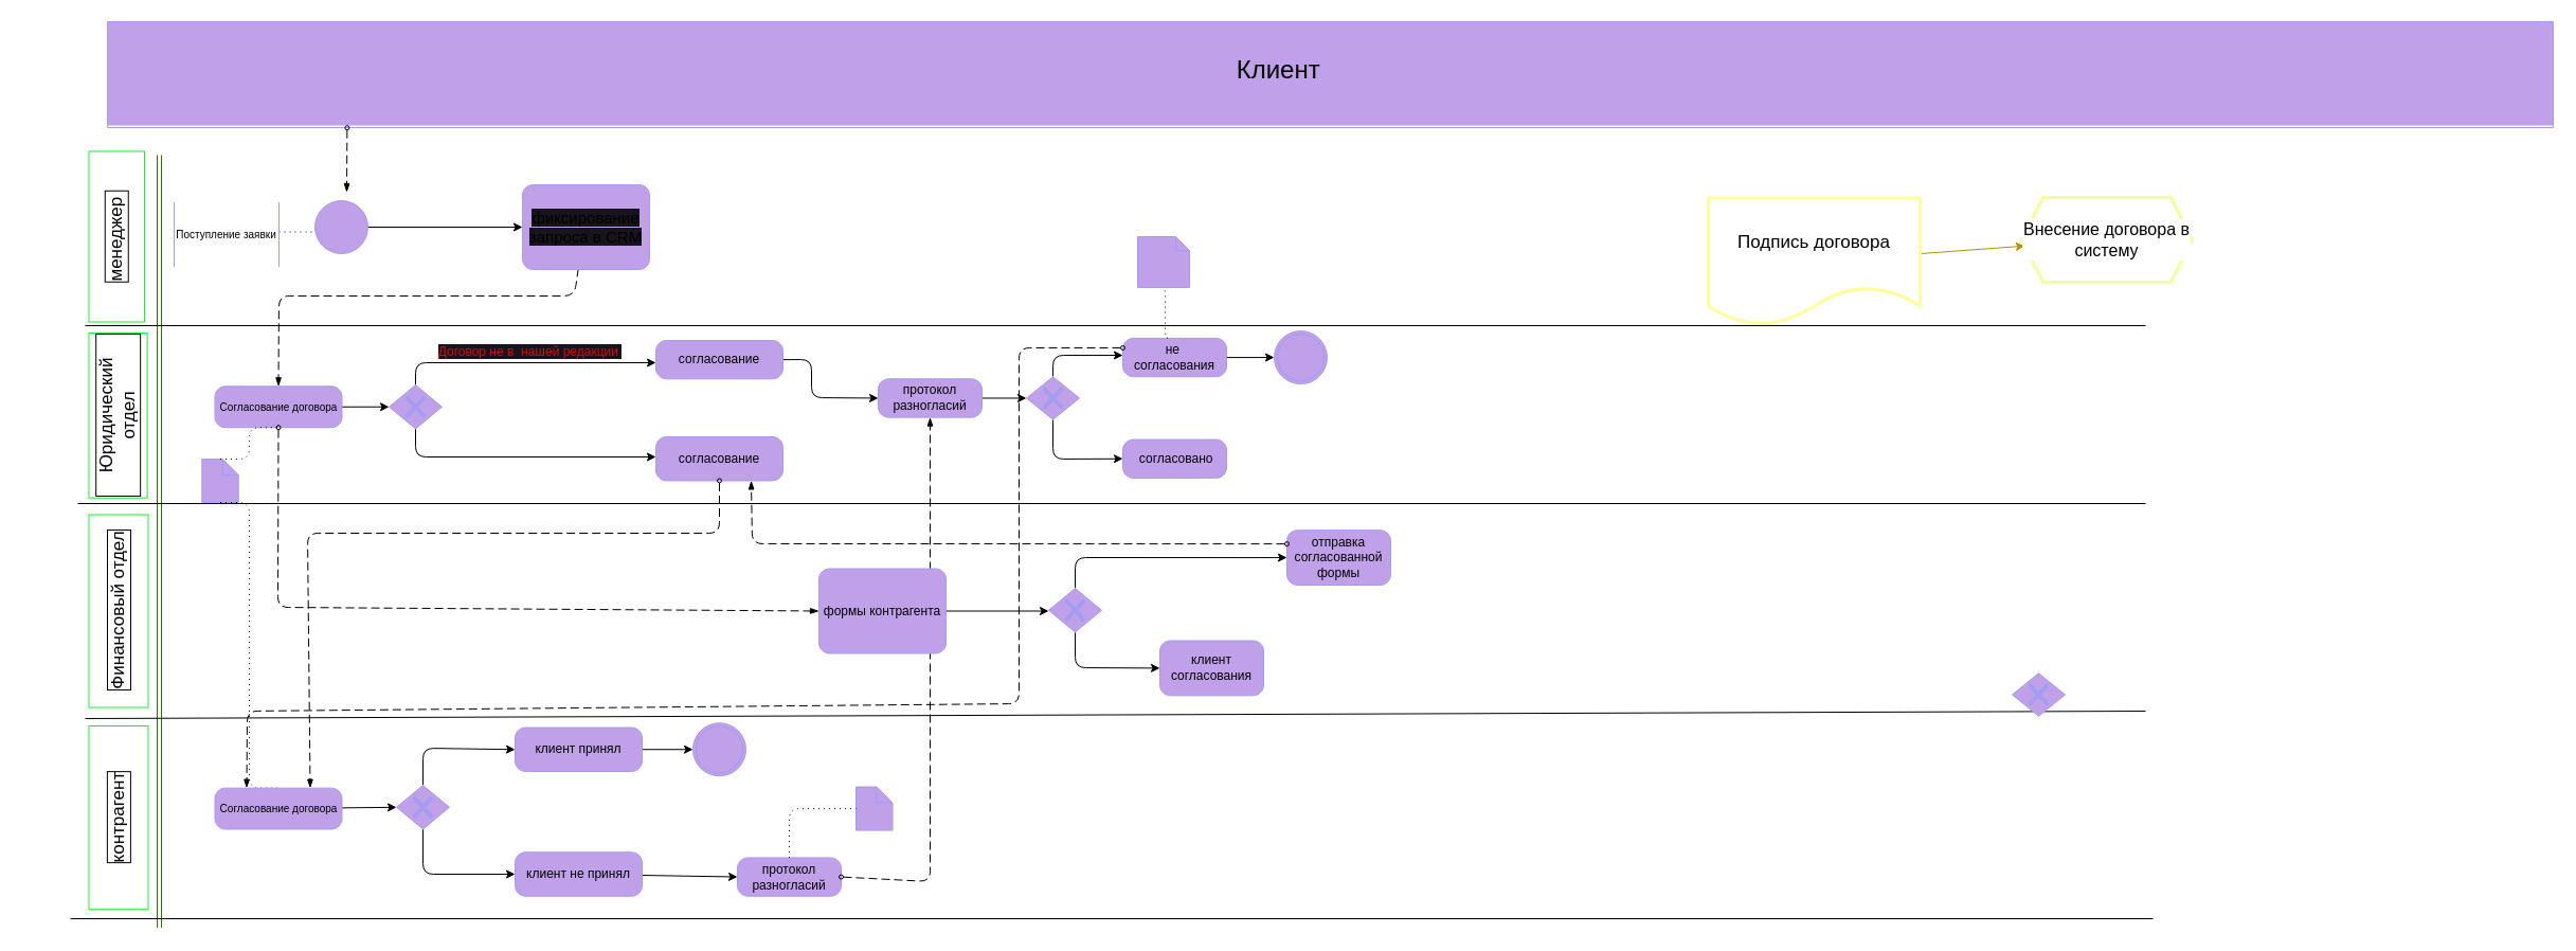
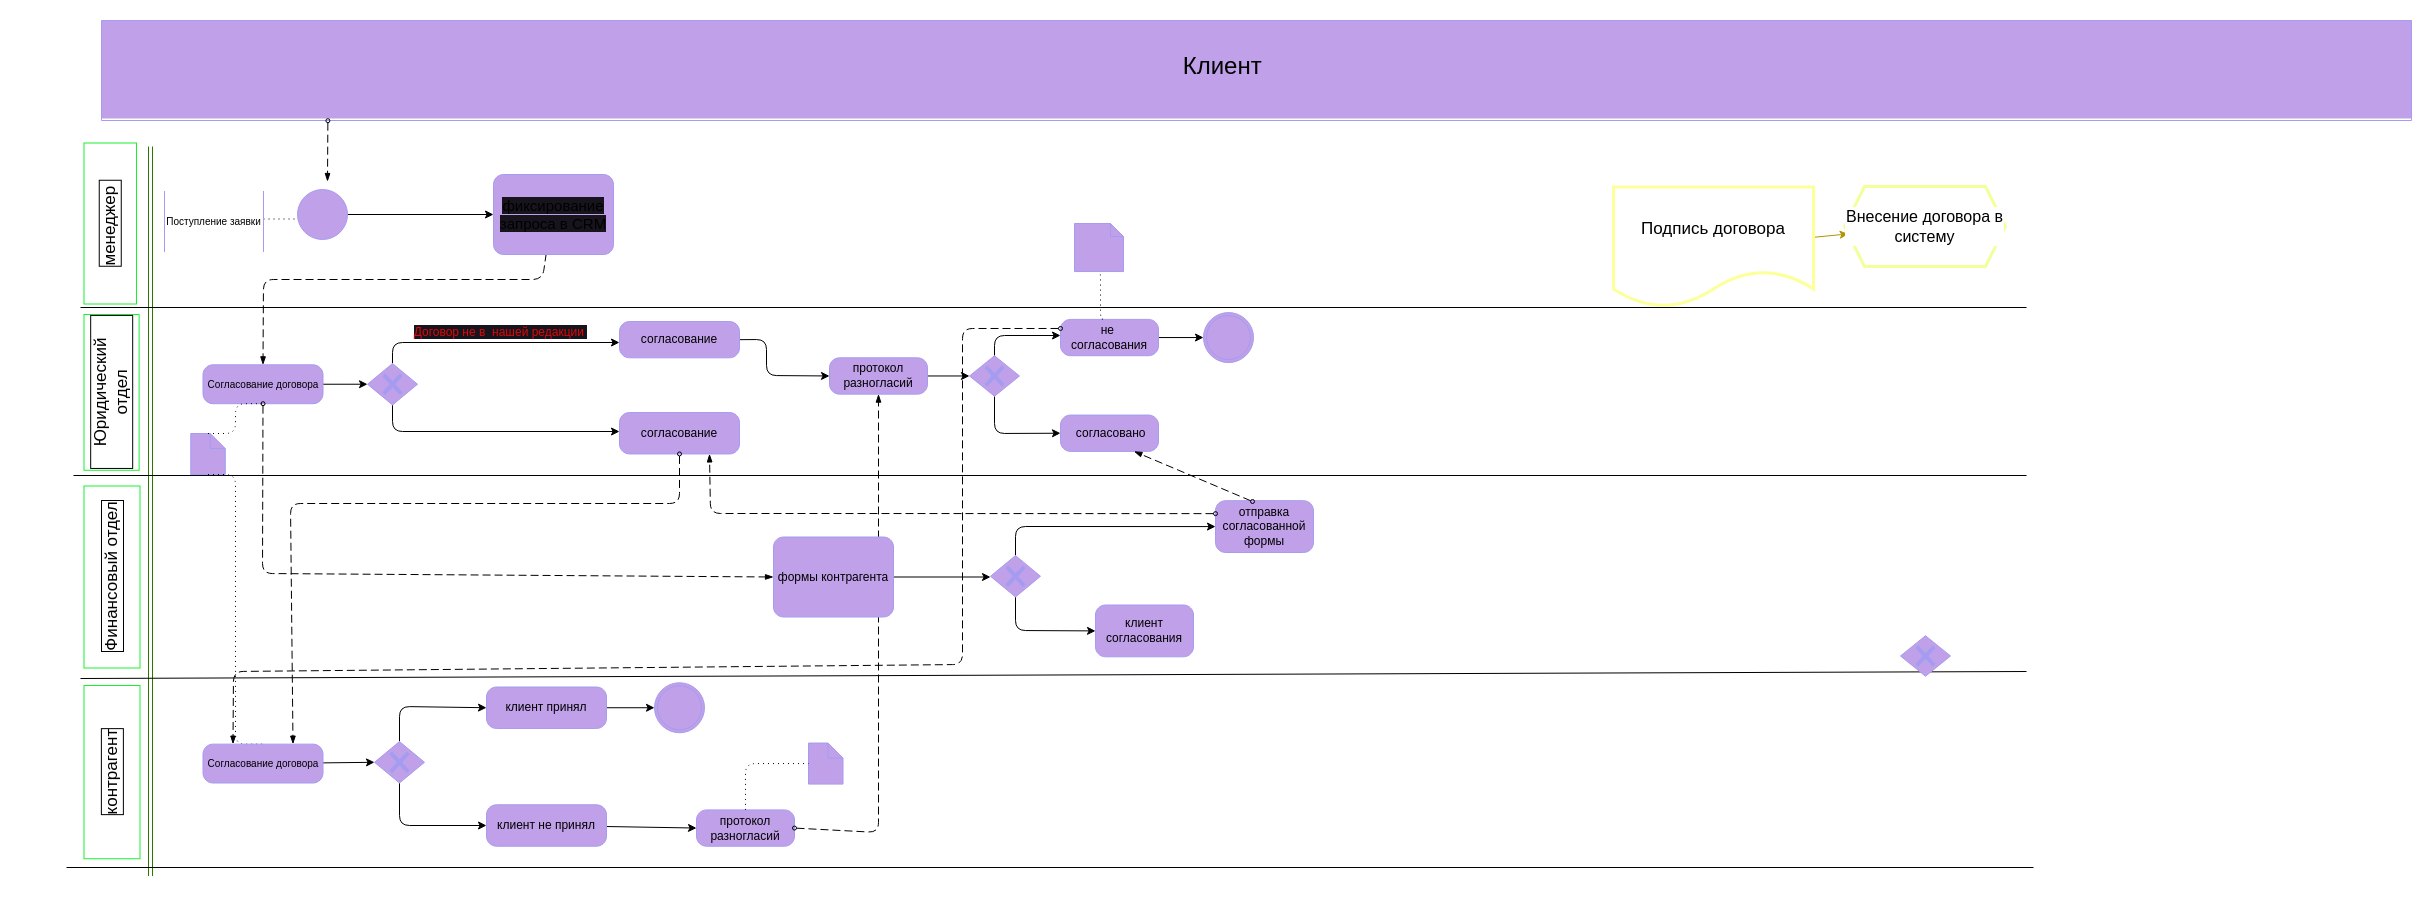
- <mxCell id="16" value="Клиент&amp;nbsp;" style="text;html=1;align=center;verticalAlign=middle;resizable=0;points=[];autosize=1;strokeColor=none;fillColor=none;fontSize=24;" vertex="1" parent="15"><mxGeometry x="1056" y="21" width="105" height="49" as="geometry" /></mxCell>
+ <mxCell id="16" value="Клиент&amp;nbsp;" style="text;html=1;align=center;verticalAlign=middle;resizable=0;points=[];autosize=1;strokeColor=none;fillColor=none;fontSize=24;" vertex="1" parent="15"><mxGeometry x="1071" y="21" width="105" height="49" as="geometry" /></mxCell>
- <mxCell id="13" value="&lt;font style=&quot;font-size: 16px;&quot;&gt;Внесение договора в систему&lt;/font&gt;" style="shape=hexagon;perimeter=hexagonPerimeter2;whiteSpace=wrap;html=1;fixedSize=1;labelBackgroundColor=default;labelBorderColor=none;strokeColor=#f3ff99;strokeWidth=3;fillColor=none;" parent="1" vertex="1"><mxGeometry x="1909" y="186" width="161" height="80" as="geometry" /></mxCell>
+ <mxCell id="13" value="&lt;font style=&quot;font-size: 16px;&quot;&gt;Внесение договора в систему&lt;/font&gt;" style="shape=hexagon;perimeter=hexagonPerimeter2;whiteSpace=wrap;html=1;fixedSize=1;labelBackgroundColor=default;labelBorderColor=none;strokeColor=#f3ff99;strokeWidth=3;fillColor=none;" parent="1" vertex="1"><mxGeometry x="1844" y="186" width="161" height="80" as="geometry" /></mxCell>
+ <mxCell id="72" value="" style="dashed=1;dashPattern=8 4;endArrow=blockThin;endFill=1;startArrow=oval;startFill=0;endSize=6;startSize=4;html=1;fontSize=12;entryX=0.75;entryY=1;entryDx=0;entryDy=0;entryPerimeter=0;exitX=0.378;exitY=0.016;exitDx=0;exitDy=0;exitPerimeter=0;" edge="1" parent="1" source="68" target="37"><mxGeometry width="160" relative="1" as="geometry"><mxPoint x="948" y="510" as="sourcePoint" /><mxPoint x="1108" y="510" as="targetPoint" /></mxGeometry></mxCell>
